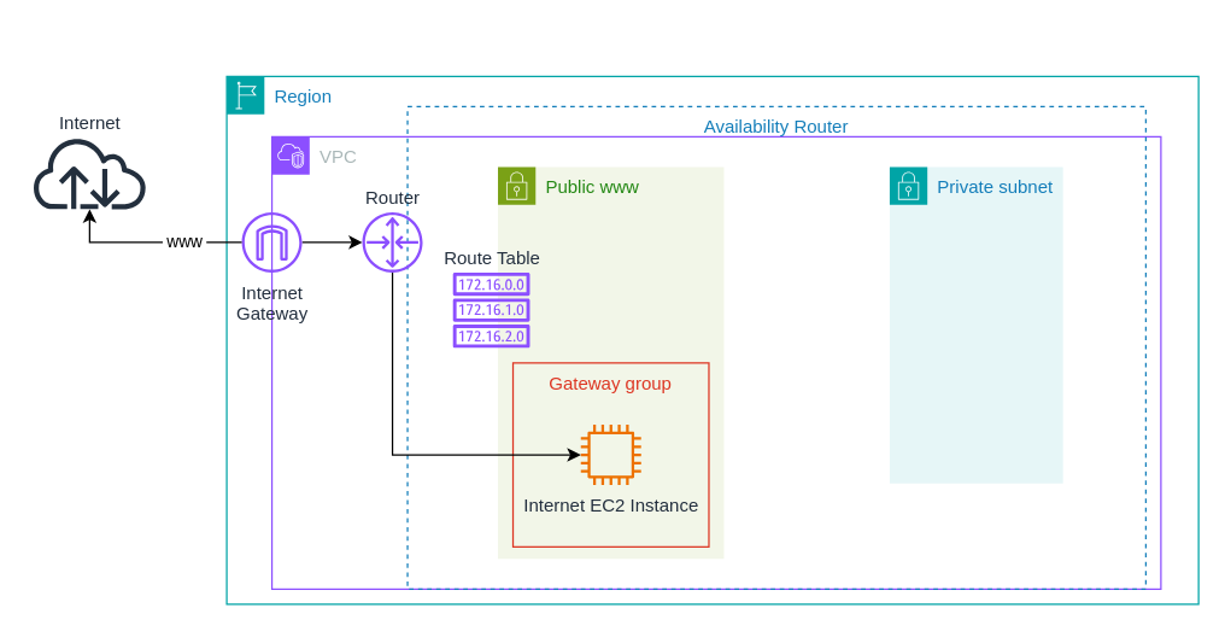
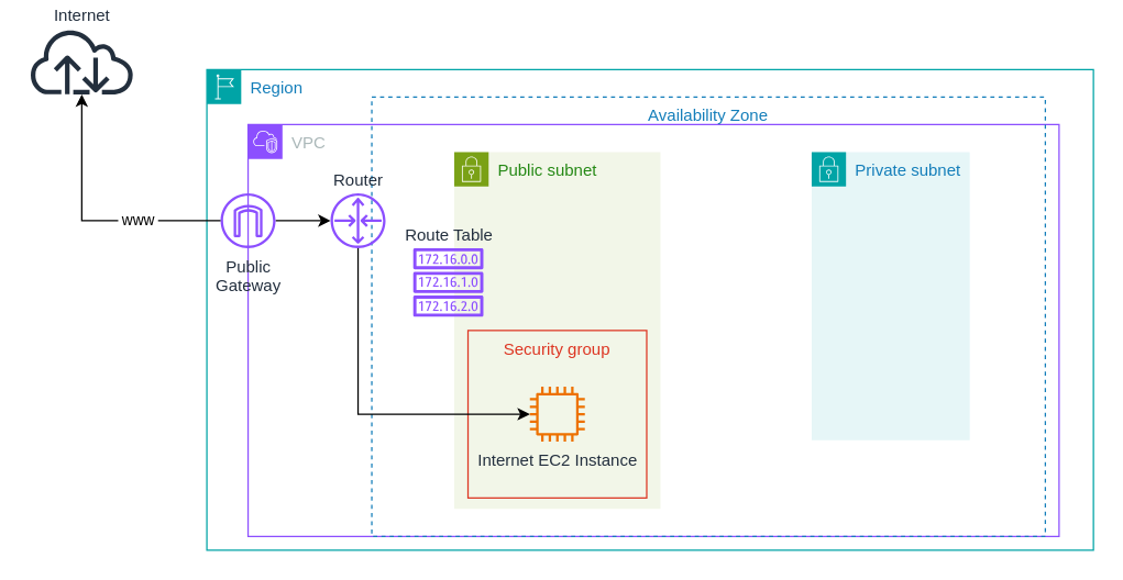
- <mxCell id="4" value="Availability Router" style="fillColor=none;strokeColor=#147EBA;dashed=1;verticalAlign=top;fontStyle=0;fontColor=#147EBA;whiteSpace=wrap;html=1;" vertex="1" parent="3"><mxGeometry x="90" y="-20" width="490" height="320" as="geometry" /></mxCell>
+ <mxCell id="4" value="Availability Zone" style="fillColor=none;strokeColor=#147EBA;dashed=1;verticalAlign=top;fontStyle=0;fontColor=#147EBA;whiteSpace=wrap;html=1;" vertex="1" parent="3"><mxGeometry x="90" y="-20" width="490" height="320" as="geometry" /></mxCell>
- <mxCell id="14" value="Internet" style="sketch=0;outlineConnect=0;fontColor=#232F3E;gradientColor=none;fillColor=#232F3D;strokeColor=none;dashed=0;verticalLabelPosition=top;verticalAlign=bottom;align=center;html=1;fontSize=12;fontStyle=0;aspect=fixed;pointerEvents=1;shape=mxgraph.aws4.internet;labelPosition=center;" vertex="1" parent="1"><mxGeometry x="20" y="90" width="78" height="48" as="geometry" /></mxCell>
+ <mxCell id="14" value="Internet" style="sketch=0;outlineConnect=0;fontColor=#232F3E;gradientColor=none;fillColor=#232F3D;strokeColor=none;dashed=0;verticalLabelPosition=top;verticalAlign=bottom;align=center;html=1;fontSize=12;fontStyle=0;aspect=fixed;pointerEvents=1;shape=mxgraph.aws4.internet;labelPosition=center;" vertex="1" parent="1"><mxGeometry x="20" y="20" width="78" height="48" as="geometry" /></mxCell>
- <mxCell id="6" value="Public www" style="points=[[0,0],[0.25,0],[0.5,0],[0.75,0],[1,0],[1,0.25],[1,0.5],[1,0.75],[1,1],[0.75,1],[0.5,1],[0.25,1],[0,1],[0,0.75],[0,0.5],[0,0.25]];outlineConnect=0;gradientColor=none;html=1;whiteSpace=wrap;fontSize=12;fontStyle=0;container=1;pointerEvents=0;collapsible=0;recursiveResize=0;shape=mxgraph.aws4.group;grIcon=mxgraph.aws4.group_security_group;grStroke=0;strokeColor=#7AA116;fillColor=#F2F6E8;verticalAlign=top;align=left;spacingLeft=30;fontColor=#248814;dashed=0;" vertex="1" parent="3"><mxGeometry x="150" y="20" width="150" height="260" as="geometry" /></mxCell>
+ <mxCell id="6" value="Public subnet" style="points=[[0,0],[0.25,0],[0.5,0],[0.75,0],[1,0],[1,0.25],[1,0.5],[1,0.75],[1,1],[0.75,1],[0.5,1],[0.25,1],[0,1],[0,0.75],[0,0.5],[0,0.25]];outlineConnect=0;gradientColor=none;html=1;whiteSpace=wrap;fontSize=12;fontStyle=0;container=1;pointerEvents=0;collapsible=0;recursiveResize=0;shape=mxgraph.aws4.group;grIcon=mxgraph.aws4.group_security_group;grStroke=0;strokeColor=#7AA116;fillColor=#F2F6E8;verticalAlign=top;align=left;spacingLeft=30;fontColor=#248814;dashed=0;" vertex="1" parent="3"><mxGeometry x="150" y="20" width="150" height="260" as="geometry" /></mxCell>
- <mxCell id="13" value="Internet&lt;div&gt;Gateway&lt;/div&gt;" style="sketch=0;outlineConnect=0;fontColor=#232F3E;gradientColor=none;fillColor=#8C4FFF;strokeColor=none;dashed=0;verticalLabelPosition=bottom;verticalAlign=top;align=center;html=1;fontSize=12;fontStyle=0;aspect=fixed;pointerEvents=1;shape=mxgraph.aws4.internet_gateway;" vertex="1" parent="2"><mxGeometry x="10" y="90" width="40" height="40" as="geometry" /></mxCell>
+ <mxCell id="13" value="Public&lt;div&gt;Gateway&lt;/div&gt;" style="sketch=0;outlineConnect=0;fontColor=#232F3E;gradientColor=none;fillColor=#8C4FFF;strokeColor=none;dashed=0;verticalLabelPosition=bottom;verticalAlign=top;align=center;html=1;fontSize=12;fontStyle=0;aspect=fixed;pointerEvents=1;shape=mxgraph.aws4.internet_gateway;" vertex="1" parent="2"><mxGeometry x="10" y="90" width="40" height="40" as="geometry" /></mxCell>
- <mxCell id="7" value="Gateway group" style="fillColor=none;strokeColor=#DD3522;verticalAlign=top;fontStyle=0;fontColor=#DD3522;whiteSpace=wrap;html=1;" vertex="1" parent="6"><mxGeometry x="10" y="130" width="130" height="122" as="geometry" /></mxCell>
+ <mxCell id="7" value="Security group" style="fillColor=none;strokeColor=#DD3522;verticalAlign=top;fontStyle=0;fontColor=#DD3522;whiteSpace=wrap;html=1;" vertex="1" parent="6"><mxGeometry x="10" y="130" width="130" height="122" as="geometry" /></mxCell>
